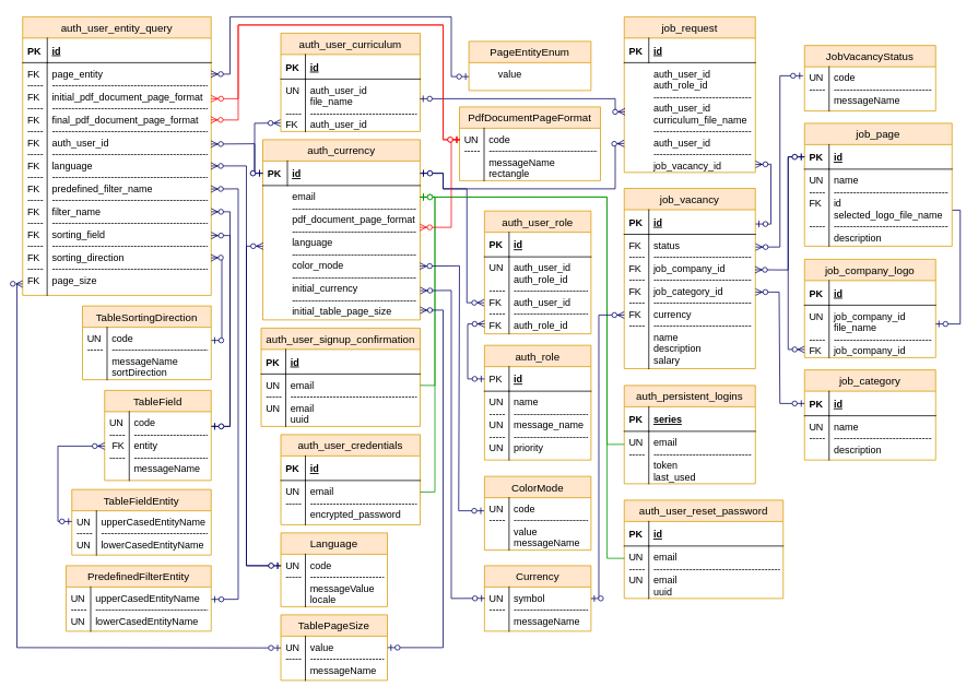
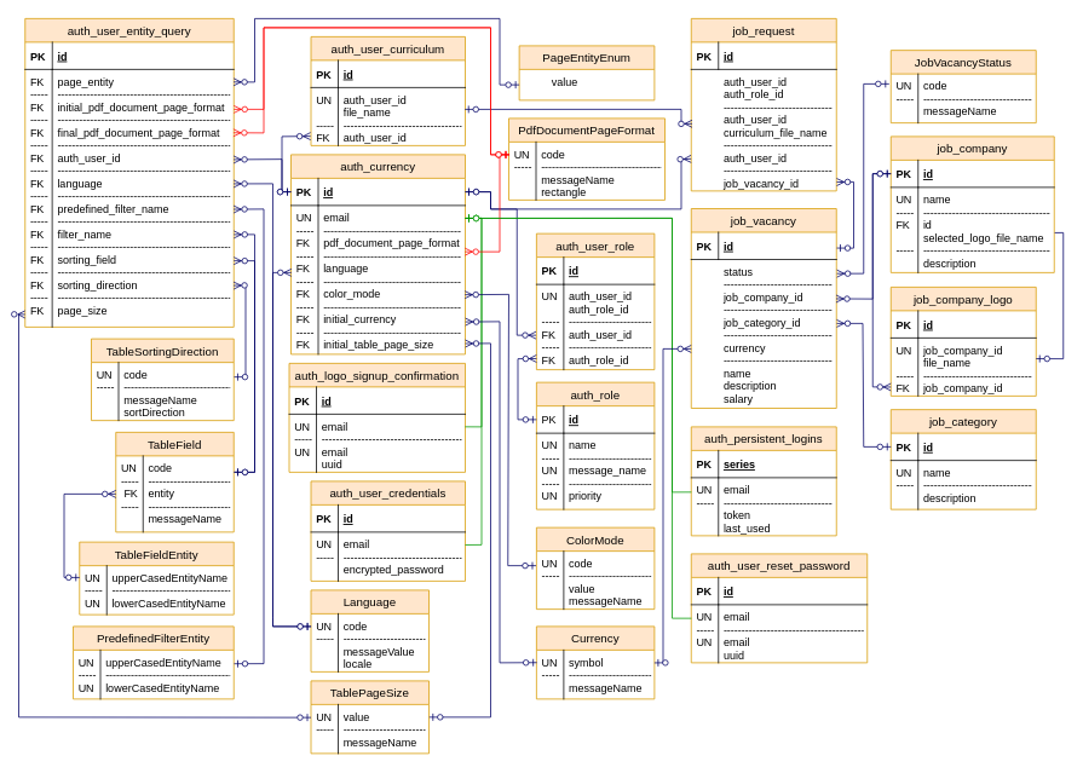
- <mxCell id="57" value="job_page" style="swimlane;fontStyle=0;childLayout=stackLayout;horizontal=1;startSize=26;fillColor=#FFE6CC;horizontalStack=0;resizeParent=1;resizeParentMax=0;resizeLast=0;collapsible=1;marginBottom=0;swimlaneFillColor=#ffffff;align=center;strokeWidth=1;fontSize=13;strokeColor=#d79b00;" parent="1" vertex="1"><mxGeometry x="981" y="150" width="180" height="150" as="geometry" /></mxCell>
+ <mxCell id="57" value="job_company" style="swimlane;fontStyle=0;childLayout=stackLayout;horizontal=1;startSize=26;fillColor=#FFE6CC;horizontalStack=0;resizeParent=1;resizeParentMax=0;resizeLast=0;collapsible=1;marginBottom=0;swimlaneFillColor=#ffffff;align=center;strokeWidth=1;fontSize=13;strokeColor=#d79b00;" parent="1" vertex="1"><mxGeometry x="981" y="150" width="180" height="150" as="geometry" /></mxCell>
+ <mxCell id="11" value="UN&#10;-----&#10;FK&#10;-----&#10;FK&#10;-----&#10;FK&#10;-----&#10;FK&#10;-----&#10;FK" style="shape=partialRectangle;top=0;left=0;bottom=0;fillColor=none;align=left;verticalAlign=top;spacingLeft=4;spacingRight=4;overflow=hidden;rotatable=0;points=[];portConstraint=eastwest;part=1;" parent="10" vertex="1" connectable="0"><mxGeometry width="30" height="164.0" as="geometry" /></mxCell>
- <mxCell id="51" value="FK&#10;-----&#10;FK&#10;-----&#10;FK&#10;-----&#10;FK&#10;-----" style="shape=partialRectangle;top=0;left=0;bottom=0;fillColor=none;align=left;verticalAlign=top;spacingLeft=4;spacingRight=4;overflow=hidden;rotatable=0;points=[];portConstraint=eastwest;part=1;fontStyle=0" parent="50" vertex="1" connectable="0"><mxGeometry width="30" height="164" as="geometry" /></mxCell>
- <mxCell id="26" value="auth_user_signup_confirmation" style="swimlane;fontStyle=0;childLayout=stackLayout;horizontal=1;startSize=26;fillColor=#FFE6CC;horizontalStack=0;resizeParent=1;resizeParentMax=0;resizeLast=0;collapsible=1;marginBottom=0;swimlaneFillColor=#ffffff;align=center;strokeWidth=1;fontSize=13;strokeColor=#d79b00;" parent="1" vertex="1"><mxGeometry x="318" y="400" width="194" height="120" as="geometry" /></mxCell>
+ <mxCell id="26" value="auth_logo_signup_confirmation" style="swimlane;fontStyle=0;childLayout=stackLayout;horizontal=1;startSize=26;fillColor=#FFE6CC;horizontalStack=0;resizeParent=1;resizeParentMax=0;resizeLast=0;collapsible=1;marginBottom=0;swimlaneFillColor=#ffffff;align=center;strokeWidth=1;fontSize=13;strokeColor=#d79b00;" parent="1" vertex="1"><mxGeometry x="318" y="400" width="194" height="120" as="geometry" /></mxCell>
